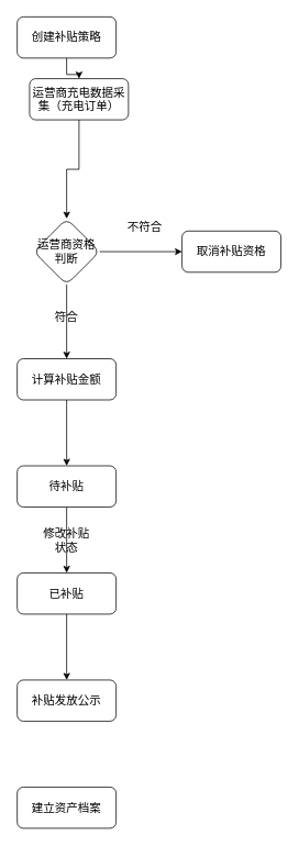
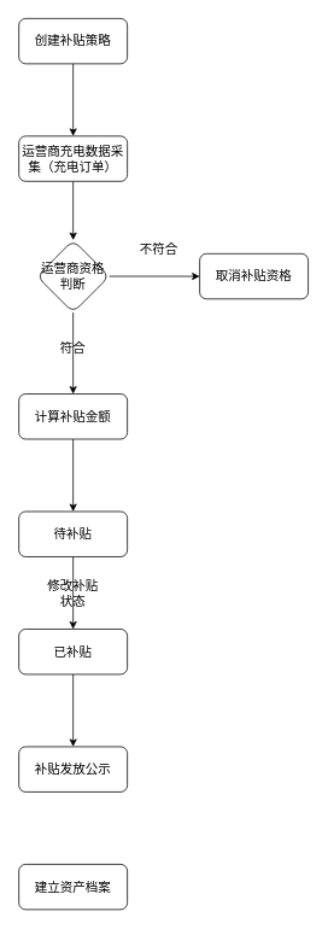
- <mxCell id="5" value="运营商充电数据采集（充电订单）" style="rounded=1;whiteSpace=wrap;html=1;fontSize=14;glass=0;strokeWidth=1;shadow=0;" vertex="1" parent="1"><mxGeometry x="35" y="95" width="120" height="50" as="geometry" /></mxCell>
+ <mxCell id="5" value="运营商充电数据采集（充电订单）" style="rounded=1;whiteSpace=wrap;html=1;fontSize=14;glass=0;strokeWidth=1;shadow=0;" vertex="1" parent="1"><mxGeometry x="20" y="150" width="120" height="50" as="geometry" /></mxCell>
